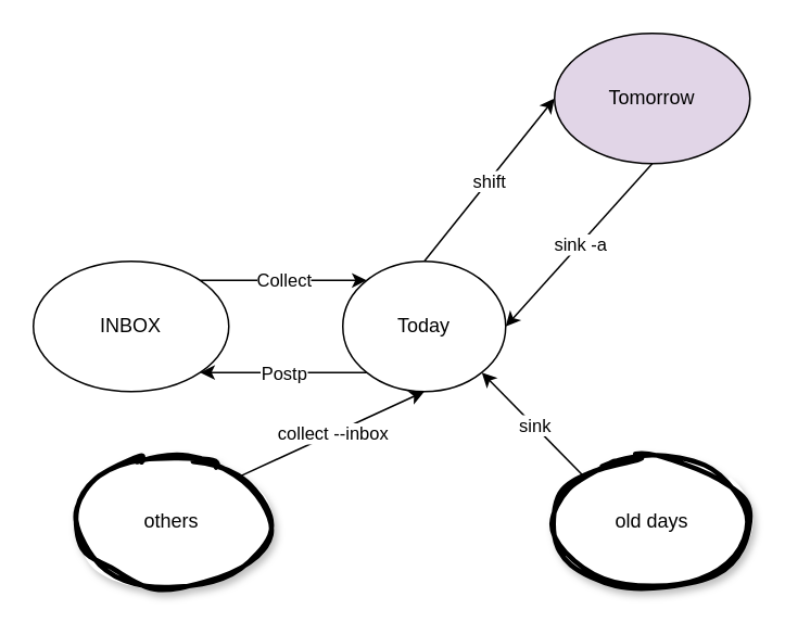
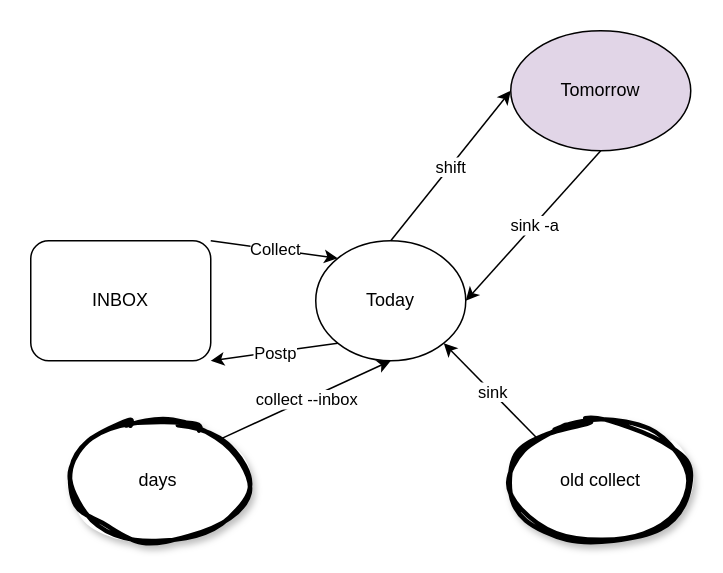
- <mxCell id="2" value="INBOX" style="ellipse;whiteSpace=wrap;html=1;" vertex="1" parent="1"><mxGeometry x="20" y="160" width="120" height="80" as="geometry" /></mxCell>
+ <mxCell id="2" value="INBOX" style="whiteSpace=wrap;html=1;rounded=1;" vertex="1" parent="1"><mxGeometry x="20" y="160" width="120" height="80" as="geometry" /></mxCell>
- <mxCell id="16" value="others" style="ellipse;whiteSpace=wrap;html=1;shadow=1;sketch=1;curveFitting=1;jiggle=2;strokeWidth=3;" vertex="1" parent="1"><mxGeometry x="45" y="280" width="120" height="80" as="geometry" /></mxCell>
+ <mxCell id="16" value="days" style="ellipse;whiteSpace=wrap;html=1;shadow=1;sketch=1;curveFitting=1;jiggle=2;strokeWidth=3;" vertex="1" parent="1"><mxGeometry x="45" y="280" width="120" height="80" as="geometry" /></mxCell>
- <mxCell id="5" value="old days" style="ellipse;whiteSpace=wrap;html=1;shadow=1;sketch=1;curveFitting=1;jiggle=2;strokeWidth=3;" vertex="1" parent="1"><mxGeometry x="340" y="280" width="120" height="80" as="geometry" /></mxCell>
+ <mxCell id="5" value="old collect" style="ellipse;whiteSpace=wrap;html=1;shadow=1;sketch=1;curveFitting=1;jiggle=2;strokeWidth=3;" vertex="1" parent="1"><mxGeometry x="340" y="280" width="120" height="80" as="geometry" /></mxCell>
